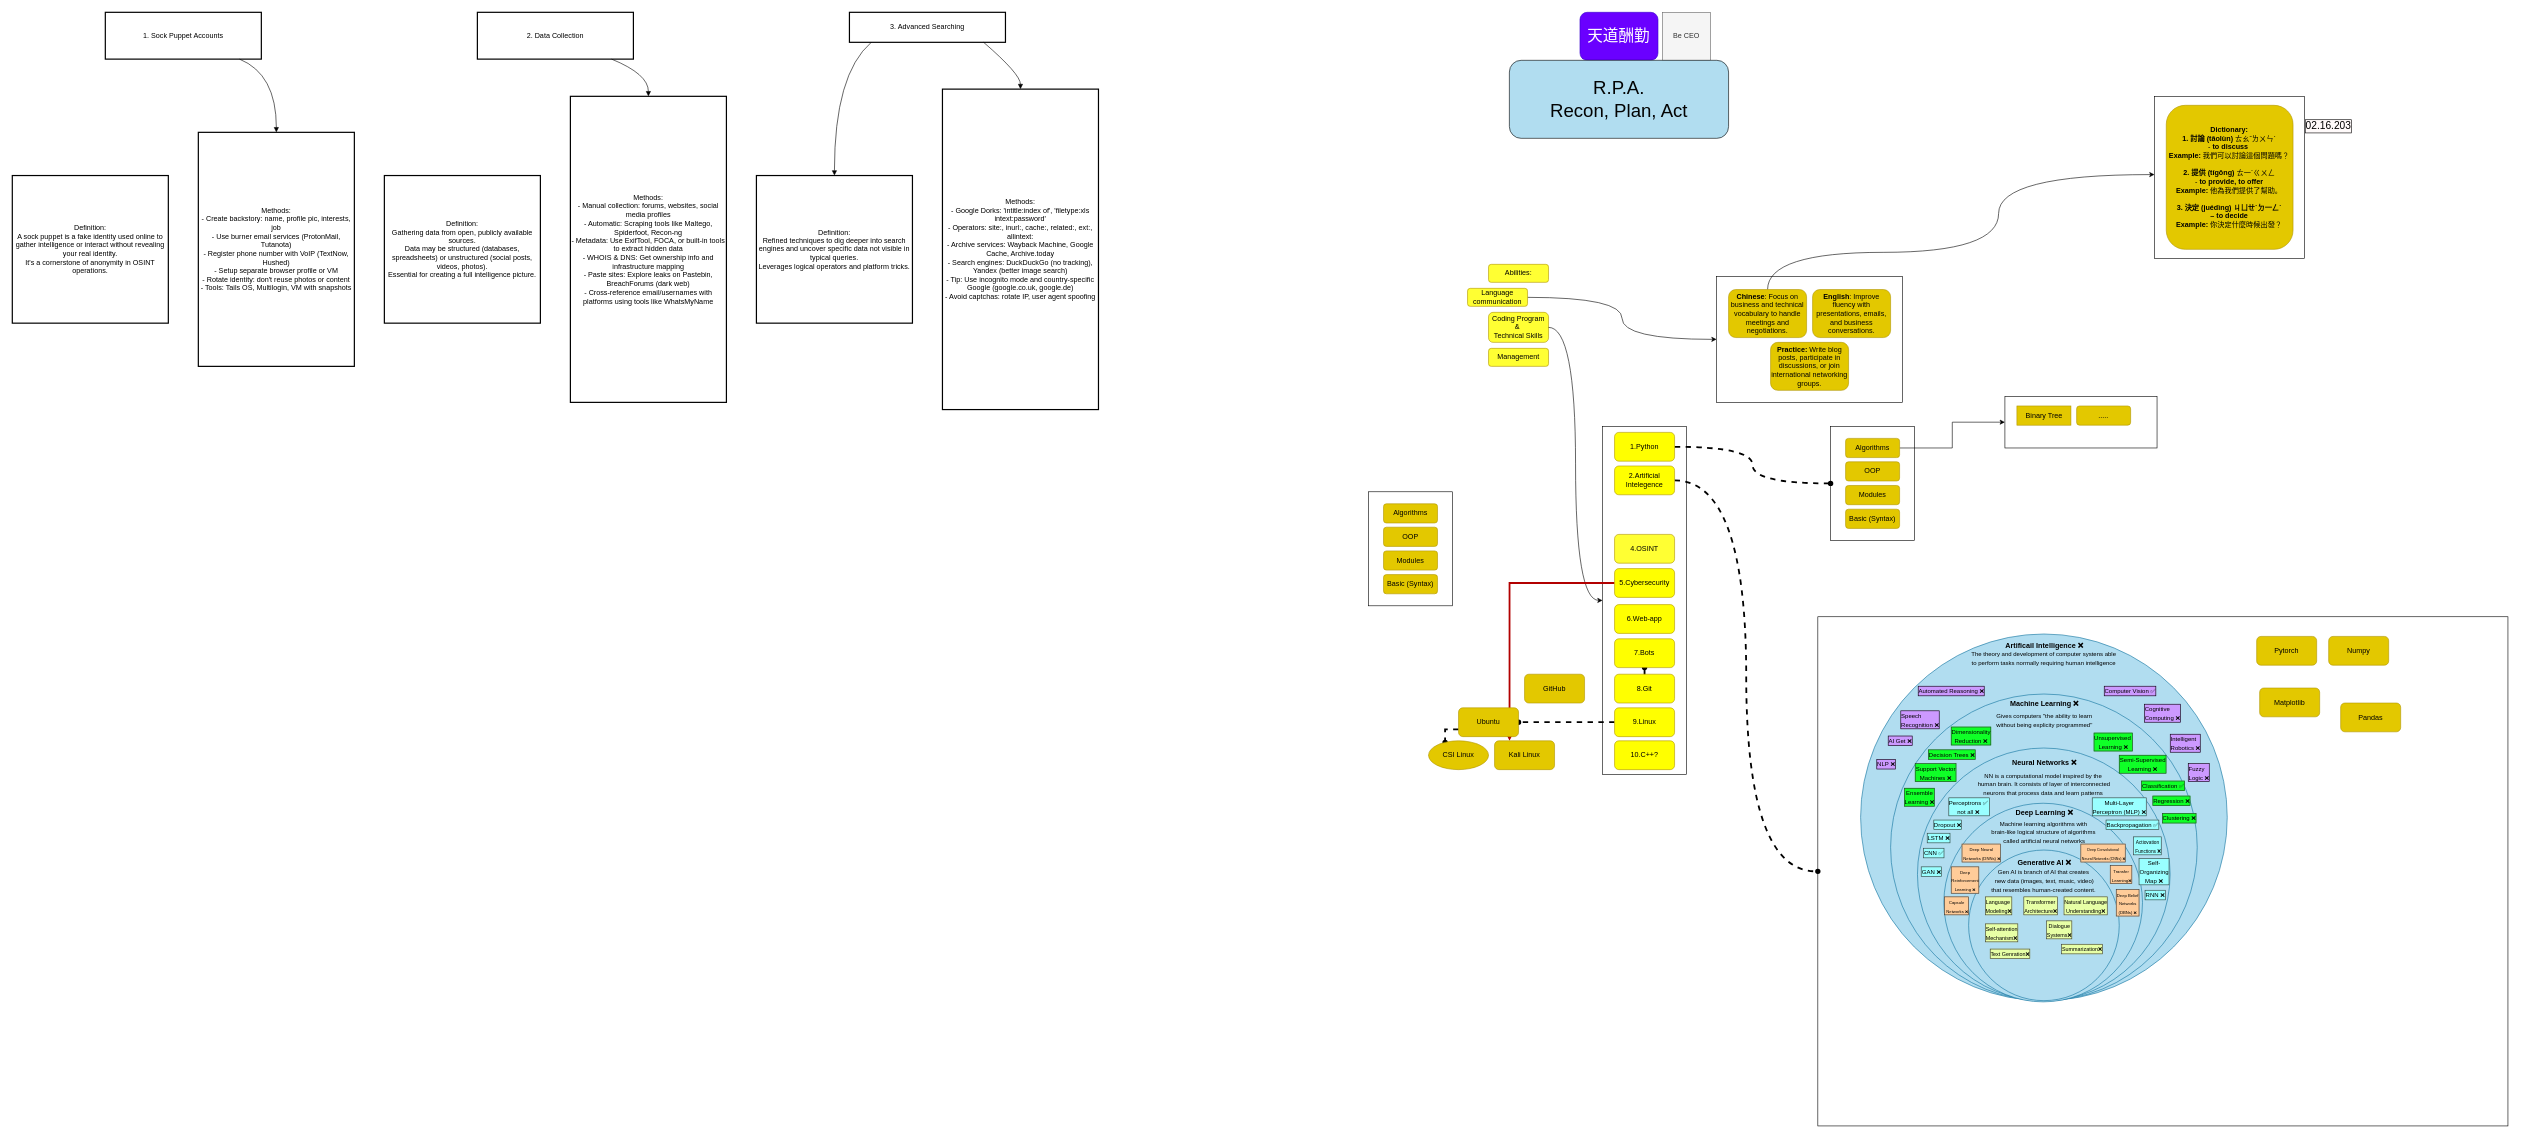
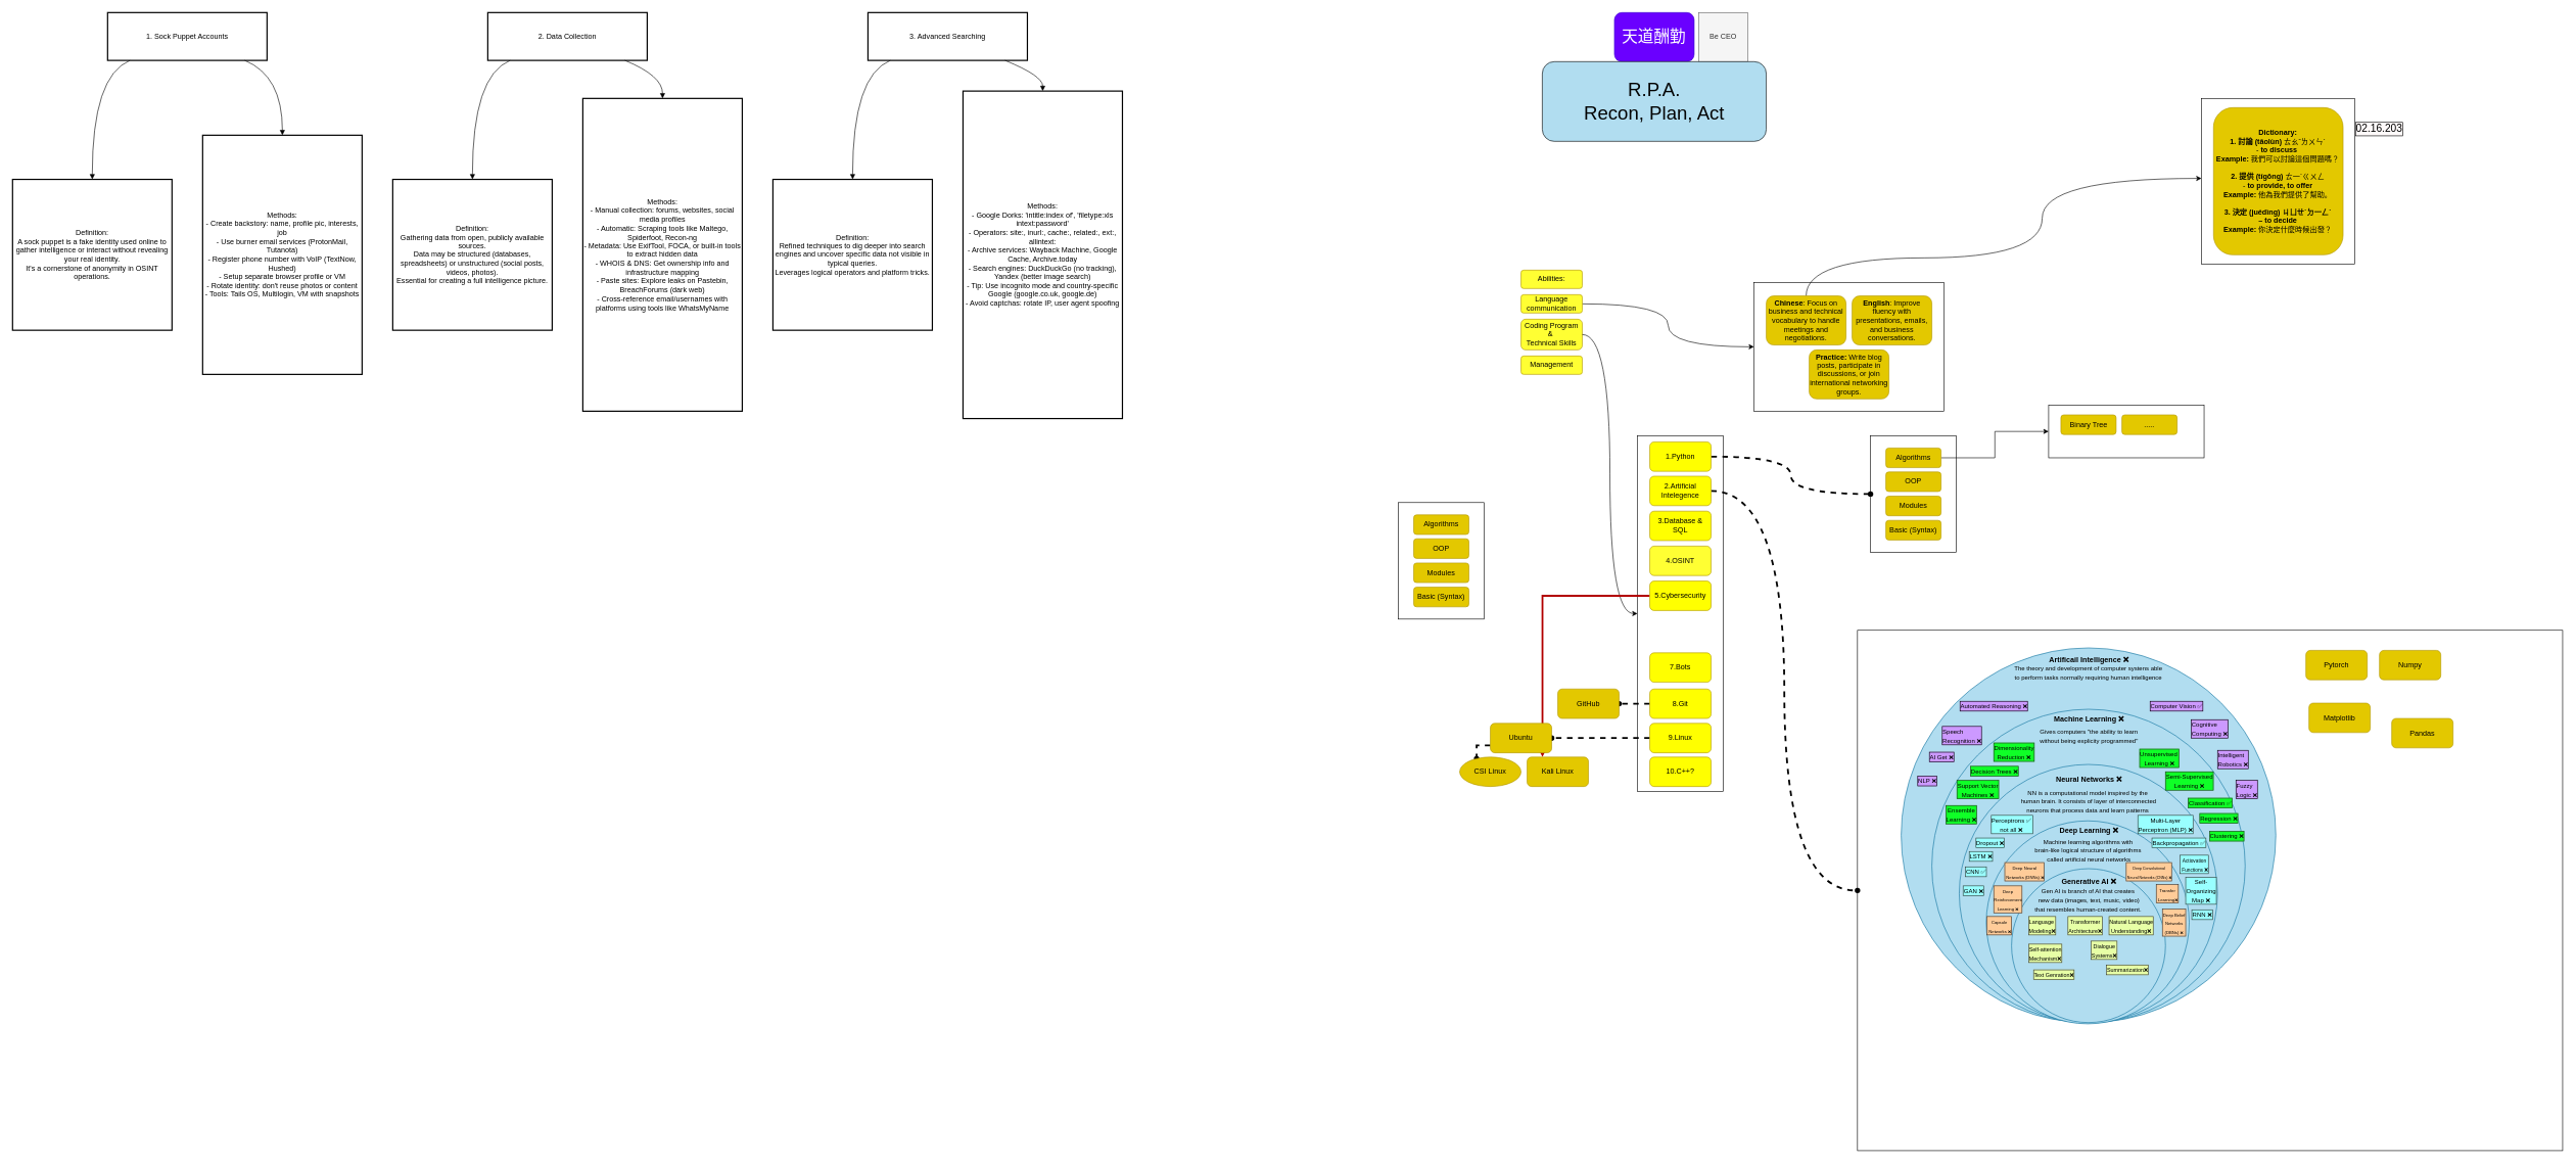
- <mxCell id="120" value="3. Advanced Searching" style="whiteSpace=wrap;strokeWidth=2;" vertex="1" parent="1"><mxGeometry x="1415" y="20" width="260" height="50" as="geometry" /></mxCell>
+ <mxCell id="120" value="3. Advanced Searching" style="whiteSpace=wrap;strokeWidth=2;" vertex="1" parent="1"><mxGeometry x="1415" y="20" width="260" height="78" as="geometry" /></mxCell>
+ <mxCell id="123" value="" style="curved=1;startArrow=none;endArrow=block;exitX=0.14;exitY=1;entryX=0.5;entryY=0;rounded=0;" edge="1" parent="1" source="114" target="115"><mxGeometry relative="1" as="geometry"><Array as="points"><mxPoint x="150" y="123" /></Array></mxGeometry></mxCell>
+ <mxCell id="125" value="" style="curved=1;startArrow=none;endArrow=block;exitX=0.14;exitY=1;entryX=0.5;entryY=0;rounded=0;" edge="1" parent="1" source="117" target="118"><mxGeometry relative="1" as="geometry"><Array as="points"><mxPoint x="770" y="123" /></Array></mxGeometry></mxCell>
- <mxCell id="8" value="Language communication" style="rounded=1;whiteSpace=wrap;html=1;fillColor=#FFFF33;fontColor=#000000;strokeColor=#B09500;" parent="1" vertex="1"><mxGeometry x="2445" y="480" width="100" height="30" as="geometry" /></mxCell>
+ <mxCell id="8" value="Language communication" style="rounded=1;whiteSpace=wrap;html=1;fillColor=#FFFF33;fontColor=#000000;strokeColor=#B09500;" parent="1" vertex="1"><mxGeometry x="2480" y="480" width="100" height="30" as="geometry" /></mxCell>
- <mxCell id="50" value="Binary Tree" style="whiteSpace=wrap;html=1;fillColor=#e3c800;strokeColor=#B09500;fontColor=#000000;rounded=0;" parent="1" vertex="1"><mxGeometry x="3360.5" y="676" width="90" height="32" as="geometry" /></mxCell>
+ <mxCell id="50" value="Binary Tree" style="whiteSpace=wrap;html=1;fillColor=#e3c800;strokeColor=#B09500;fontColor=#000000;rounded=1;" parent="1" vertex="1"><mxGeometry x="3360.5" y="676" width="90" height="32" as="geometry" /></mxCell>
+ <mxCell id="23" value="3.Database &amp;amp;&lt;div&gt;SQL&lt;/div&gt;" style="whiteSpace=wrap;html=1;fillColor=#FFFF00;strokeColor=#B09500;fontColor=#000000;rounded=1;" parent="1" vertex="1"><mxGeometry x="2690" y="833" width="100" height="48" as="geometry" /></mxCell>
- <mxCell id="30" value="6.Web-app" style="whiteSpace=wrap;html=1;fillColor=#FFFF00;strokeColor=#B09500;fontColor=#000000;rounded=1;" parent="1" vertex="1"><mxGeometry x="2690" y="1007" width="100" height="48" as="geometry" /></mxCell>
- <mxCell id="41" style="edgeStyle=orthogonalEdgeStyle;rounded=0;orthogonalLoop=1;jettySize=auto;html=1;strokeWidth=3;dashed=1;endArrow=oval;endFill=1;" parent="1" source="42" target="43" edge="1"><mxGeometry relative="1" as="geometry"><mxPoint x="2620" y="1147" as="targetPoint" /></mxGeometry></mxCell>
+ <mxCell id="41" style="edgeStyle=orthogonalEdgeStyle;rounded=0;orthogonalLoop=1;jettySize=auto;html=1;strokeWidth=3;dashed=1;endArrow=oval;endFill=1;entryX=1;entryY=0.5;entryDx=0;entryDy=0;" parent="1" source="42" target="45" edge="1"><mxGeometry relative="1" as="geometry"><mxPoint x="2620" y="1147" as="targetPoint" /></mxGeometry></mxCell>
